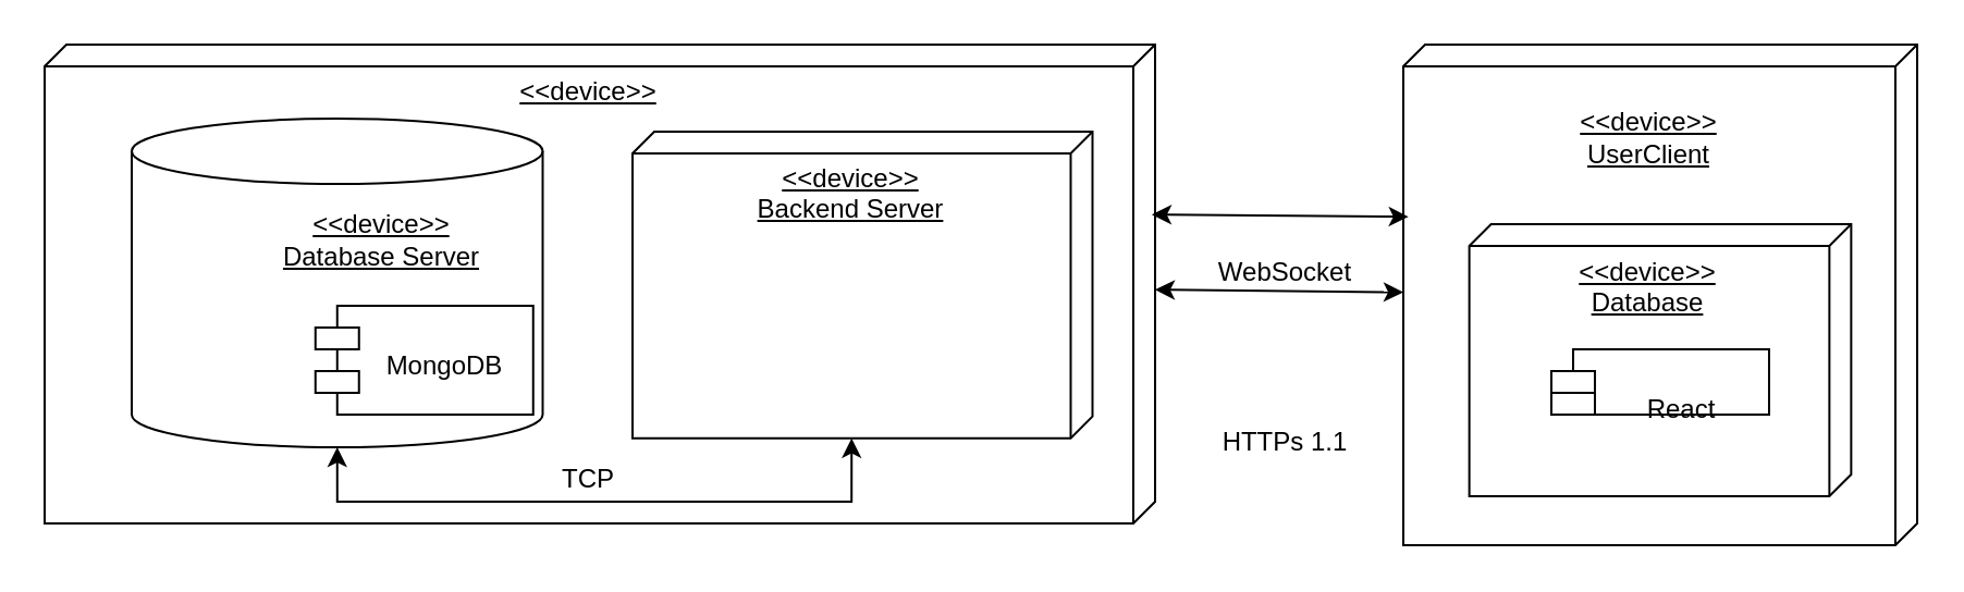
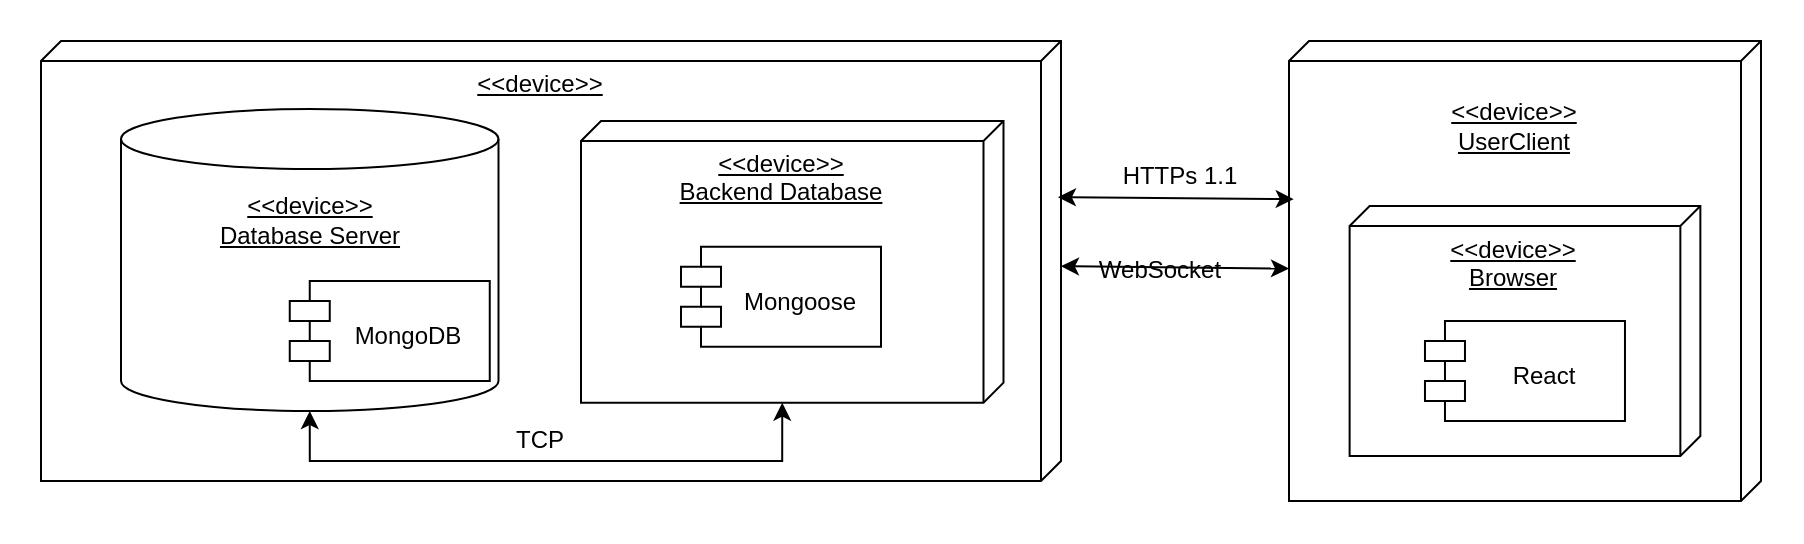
- <mxCell id="5" value="&amp;lt;&amp;lt;device&amp;gt;&amp;gt;&lt;br&gt;Backend Server" style="verticalAlign=top;align=center;spacingTop=8;spacingLeft=2;spacingRight=12;shape=cube;size=10;direction=south;fontStyle=4;html=1;whiteSpace=wrap;" vertex="1" parent="1"><mxGeometry x="290" y="60" width="211.25" height="140.84" as="geometry" /></mxCell>
+ <mxCell id="5" value="&amp;lt;&amp;lt;device&amp;gt;&amp;gt;&lt;br&gt;Backend Database" style="verticalAlign=top;align=center;spacingTop=8;spacingLeft=2;spacingRight=12;shape=cube;size=10;direction=south;fontStyle=4;html=1;whiteSpace=wrap;" vertex="1" parent="1"><mxGeometry x="290" y="60" width="211.25" height="140.84" as="geometry" /></mxCell>
- <mxCell id="10" value="&lt;span style=&quot;text-decoration-line: underline;&quot;&gt;&amp;lt;&amp;lt;device&amp;gt;&amp;gt;&lt;br&gt;Database Server&lt;/span&gt;" style="text;html=1;align=center;verticalAlign=middle;whiteSpace=wrap;rounded=0;" vertex="1" parent="1"><mxGeometry x="121.56" y="95.01" width="105.62" height="30" as="geometry" /></mxCell>
+ <mxCell id="10" value="&lt;span style=&quot;text-decoration-line: underline;&quot;&gt;&amp;lt;&amp;lt;device&amp;gt;&amp;gt;&lt;br&gt;Database Server&lt;/span&gt;" style="text;html=1;align=center;verticalAlign=middle;whiteSpace=wrap;rounded=0;" vertex="1" parent="1"><mxGeometry x="101.56" y="95.01" width="105.62" height="30" as="geometry" /></mxCell>
- <mxCell id="13" value="WebSocket" style="text;html=1;align=center;verticalAlign=middle;whiteSpace=wrap;rounded=0;" vertex="1" parent="1"><mxGeometry x="560" y="110" width="60" height="30" as="geometry" /></mxCell>
+ <mxCell id="13" value="WebSocket" style="text;html=1;align=center;verticalAlign=middle;whiteSpace=wrap;rounded=0;" vertex="1" parent="1"><mxGeometry x="550" y="120" width="60" height="30" as="geometry" /></mxCell>
- <mxCell id="4" value="&lt;span style=&quot;&quot;&gt;&amp;lt;&amp;lt;device&amp;gt;&amp;gt;&lt;/span&gt;&lt;br style=&quot;&quot;&gt;&lt;span style=&quot;&quot;&gt;Database&lt;/span&gt;" style="verticalAlign=top;align=center;spacingTop=8;spacingLeft=2;spacingRight=12;shape=cube;size=10;direction=south;fontStyle=4;html=1;whiteSpace=wrap;" vertex="1" parent="1"><mxGeometry x="674.31" y="102.51" width="175.37" height="124.99" as="geometry" /></mxCell>
+ <mxCell id="4" value="&lt;span style=&quot;&quot;&gt;&amp;lt;&amp;lt;device&amp;gt;&amp;gt;&lt;/span&gt;&lt;br style=&quot;&quot;&gt;&lt;span style=&quot;&quot;&gt;Browser&lt;/span&gt;" style="verticalAlign=top;align=center;spacingTop=8;spacingLeft=2;spacingRight=12;shape=cube;size=10;direction=south;fontStyle=4;html=1;whiteSpace=wrap;" vertex="1" parent="1"><mxGeometry x="674.31" y="102.51" width="175.37" height="124.99" as="geometry" /></mxCell>
+ <mxCell id="8" value="&lt;br&gt;Mongoose" style="shape=module;align=left;spacingLeft=20;align=center;verticalAlign=top;whiteSpace=wrap;html=1;" vertex="1" parent="1"><mxGeometry x="340" y="122.92" width="100" height="50" as="geometry" /></mxCell>
- <mxCell id="7" value="&lt;div&gt;&lt;span style=&quot;background-color: initial;&quot;&gt;&lt;br&gt;&lt;/span&gt;&lt;/div&gt;&lt;div&gt;&lt;span style=&quot;background-color: initial;&quot;&gt;React&lt;/span&gt;&lt;br&gt;&lt;/div&gt;" style="shape=module;align=left;spacingLeft=20;align=center;verticalAlign=top;whiteSpace=wrap;html=1;" vertex="1" parent="1"><mxGeometry x="711.99" y="160" width="100" height="30" as="geometry" /></mxCell>
+ <mxCell id="7" value="&lt;div&gt;&lt;span style=&quot;background-color: initial;&quot;&gt;&lt;br&gt;&lt;/span&gt;&lt;/div&gt;&lt;div&gt;&lt;span style=&quot;background-color: initial;&quot;&gt;React&lt;/span&gt;&lt;br&gt;&lt;/div&gt;" style="shape=module;align=left;spacingLeft=20;align=center;verticalAlign=top;whiteSpace=wrap;html=1;" vertex="1" parent="1"><mxGeometry x="711.99" y="160" width="100" height="50" as="geometry" /></mxCell>
- <mxCell id="14" value="HTTPs 1.1" style="text;html=1;align=center;verticalAlign=middle;whiteSpace=wrap;rounded=0;" vertex="1" parent="1"><mxGeometry x="560" y="187.51" width="60" height="30" as="geometry" /></mxCell>
+ <mxCell id="14" value="HTTPs 1.1" style="text;html=1;align=center;verticalAlign=middle;whiteSpace=wrap;rounded=0;" vertex="1" parent="1"><mxGeometry x="560" y="72.51" width="60" height="30" as="geometry" /></mxCell>
